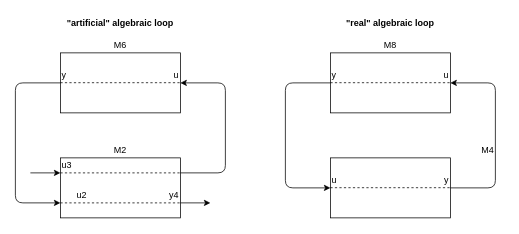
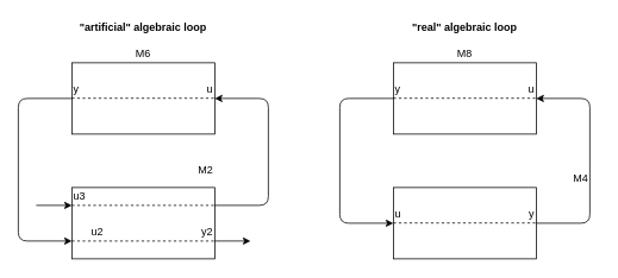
- <mxCell id="19" value="M2" style="text;html=1;strokeColor=none;fillColor=none;align=center;verticalAlign=middle;whiteSpace=wrap;rounded=0;" vertex="1" parent="1"><mxGeometry x="140" y="190" width="40" height="20" as="geometry" /></mxCell>
+ <mxCell id="19" value="M2" style="text;html=1;strokeColor=none;fillColor=none;align=center;verticalAlign=middle;whiteSpace=wrap;rounded=0;" vertex="1" parent="1"><mxGeometry x="210" y="180" width="40" height="20" as="geometry" /></mxCell>
- <mxCell id="13" value="y4" style="text;html=1;strokeColor=none;fillColor=none;align=right;verticalAlign=middle;whiteSpace=wrap;rounded=0;" vertex="1" parent="7"><mxGeometry x="120" y="40" width="40" height="20" as="geometry" /></mxCell>
+ <mxCell id="13" value="y2" style="text;html=1;strokeColor=none;fillColor=none;align=right;verticalAlign=middle;whiteSpace=wrap;rounded=0;" vertex="1" parent="7"><mxGeometry x="120" y="40" width="40" height="20" as="geometry" /></mxCell>
